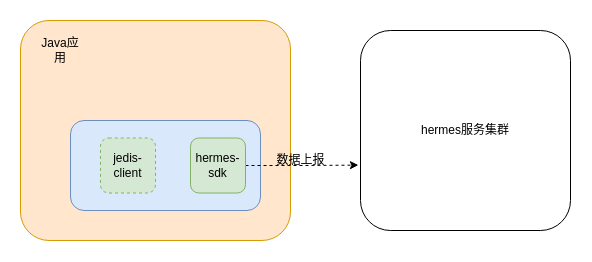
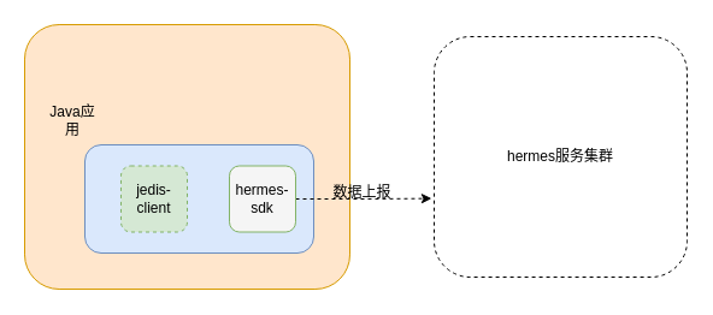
- <mxCell id="4" value="Java应用" style="text;html=1;strokeColor=none;fillColor=none;align=center;verticalAlign=middle;whiteSpace=wrap;rounded=0;" parent="1" vertex="1"><mxGeometry x="40" y="40" width="40" height="20" as="geometry" /></mxCell>
+ <mxCell id="4" value="Java应用" style="text;html=1;strokeColor=none;fillColor=none;align=center;verticalAlign=middle;whiteSpace=wrap;rounded=0;" parent="1" vertex="1"><mxGeometry x="40" y="90" width="40" height="20" as="geometry" /></mxCell>
- <mxCell id="8" value="hermes服务集群" style="rounded=1;whiteSpace=wrap;html=1;" parent="1" vertex="1"><mxGeometry x="360" y="30" width="210" height="200" as="geometry" /></mxCell>
+ <mxCell id="8" value="hermes服务集群" style="rounded=1;whiteSpace=wrap;html=1;dashed=1;" parent="1" vertex="1"><mxGeometry x="360" y="30" width="210" height="200" as="geometry" /></mxCell>
- <mxCell id="6" value="hermes-sdk" style="rounded=1;whiteSpace=wrap;html=1;fillColor=#d5e8d4;strokeColor=#82b366;" parent="1" vertex="1"><mxGeometry x="190" y="137.5" width="55" height="55" as="geometry" /></mxCell>
+ <mxCell id="6" value="hermes-sdk" style="rounded=1;whiteSpace=wrap;html=1;fillColor=#f5f5f5;strokeColor=#82b366;" parent="1" vertex="1"><mxGeometry x="190" y="137.5" width="55" height="55" as="geometry" /></mxCell>
